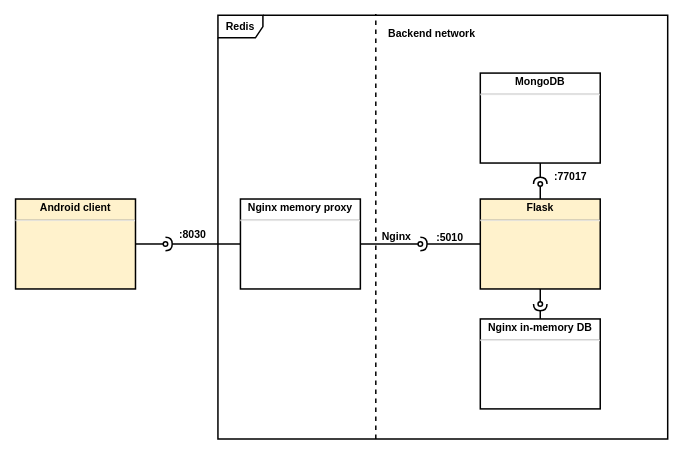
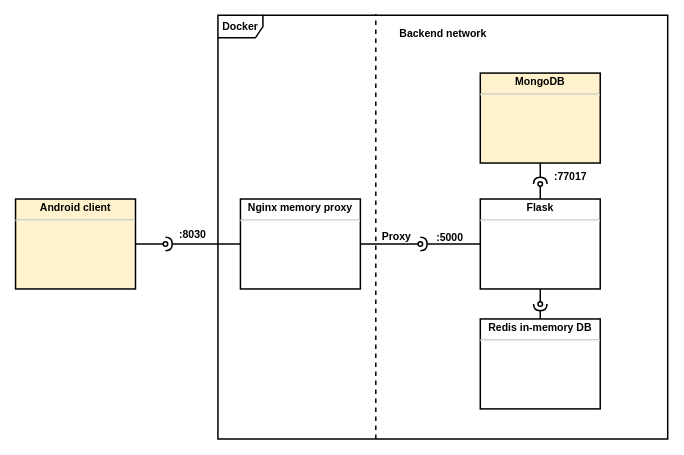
- <mxCell id="2" value="&lt;b&gt;Redis&lt;/b&gt;" style="shape=umlFrame;whiteSpace=wrap;html=1;fontSize=14;strokeWidth=2;" parent="1" vertex="1"><mxGeometry x="290" y="20" width="600" height="565" as="geometry" /></mxCell>
+ <mxCell id="2" value="&lt;b&gt;Docker&lt;/b&gt;" style="shape=umlFrame;whiteSpace=wrap;html=1;fontSize=14;strokeWidth=2;" parent="1" vertex="1"><mxGeometry x="290" y="20" width="600" height="565" as="geometry" /></mxCell>
- <mxCell id="13" value="&lt;b&gt;Backend network&lt;br&gt;&lt;/b&gt;" style="text;html=1;align=center;verticalAlign=middle;resizable=0;points=[];autosize=1;strokeColor=none;fillColor=none;fontSize=14;" parent="1" vertex="1"><mxGeometry x="510" y="35" width="130" height="20" as="geometry" /></mxCell>
+ <mxCell id="13" value="&lt;b&gt;Backend network&lt;br&gt;&lt;/b&gt;" style="text;html=1;align=center;verticalAlign=middle;resizable=0;points=[];autosize=1;strokeColor=none;fillColor=none;fontSize=14;" parent="1" vertex="1"><mxGeometry x="525" y="35" width="130" height="20" as="geometry" /></mxCell>
- <mxCell id="6" value="&lt;p style=&quot;margin: 4px 0px 0px ; text-align: center ; font-size: 14px&quot;&gt;&lt;font style=&quot;font-size: 14px&quot;&gt;&lt;b&gt;MongoDB&lt;br&gt;&lt;/b&gt;&lt;/font&gt;&lt;/p&gt;&lt;hr style=&quot;font-size: 14px&quot;&gt;" style="verticalAlign=top;align=left;overflow=fill;fontSize=12;fontFamily=Helvetica;html=1;strokeWidth=2;" parent="1" vertex="1"><mxGeometry x="640" y="97" width="160" height="120" as="geometry" /></mxCell>
+ <mxCell id="6" value="&lt;p style=&quot;margin: 4px 0px 0px ; text-align: center ; font-size: 14px&quot;&gt;&lt;font style=&quot;font-size: 14px&quot;&gt;&lt;b&gt;MongoDB&lt;br&gt;&lt;/b&gt;&lt;/font&gt;&lt;/p&gt;&lt;hr style=&quot;font-size: 14px&quot;&gt;" style="verticalAlign=top;align=left;overflow=fill;fontSize=12;fontFamily=Helvetica;html=1;strokeWidth=2;fillColor=#fff2cc;" parent="1" vertex="1"><mxGeometry x="640" y="97" width="160" height="120" as="geometry" /></mxCell>
- <mxCell id="8" value="&lt;p style=&quot;margin: 4px 0px 0px ; text-align: center ; font-size: 14px&quot;&gt;&lt;font style=&quot;font-size: 14px&quot;&gt;&lt;b&gt;Flask&lt;br&gt;&lt;/b&gt;&lt;/font&gt;&lt;/p&gt;&lt;hr style=&quot;font-size: 14px&quot;&gt;" style="verticalAlign=top;align=left;overflow=fill;fontSize=12;fontFamily=Helvetica;html=1;strokeWidth=2;fillColor=#fff2cc;" parent="1" vertex="1"><mxGeometry x="640" y="265" width="160" height="120" as="geometry" /></mxCell>
+ <mxCell id="8" value="&lt;p style=&quot;margin: 4px 0px 0px ; text-align: center ; font-size: 14px&quot;&gt;&lt;font style=&quot;font-size: 14px&quot;&gt;&lt;b&gt;Flask&lt;br&gt;&lt;/b&gt;&lt;/font&gt;&lt;/p&gt;&lt;hr style=&quot;font-size: 14px&quot;&gt;" style="verticalAlign=top;align=left;overflow=fill;fontSize=12;fontFamily=Helvetica;html=1;strokeWidth=2;" parent="1" vertex="1"><mxGeometry x="640" y="265" width="160" height="120" as="geometry" /></mxCell>
- <mxCell id="24" value="&lt;b&gt;Nginx&lt;/b&gt;" style="text;html=1;align=center;verticalAlign=middle;resizable=0;points=[];autosize=1;strokeColor=none;fillColor=none;fontSize=14;" parent="1" vertex="1"><mxGeometry x="503" y="305" width="50" height="20" as="geometry" /></mxCell>
+ <mxCell id="24" value="&lt;b&gt;Proxy&lt;/b&gt;" style="text;html=1;align=center;verticalAlign=middle;resizable=0;points=[];autosize=1;strokeColor=none;fillColor=none;fontSize=14;" parent="1" vertex="1"><mxGeometry x="503" y="305" width="50" height="20" as="geometry" /></mxCell>
- <mxCell id="23" value="&lt;b&gt;:5010&lt;/b&gt;" style="text;html=1;align=center;verticalAlign=middle;resizable=0;points=[];autosize=1;strokeColor=none;fillColor=none;fontSize=14;" parent="1" vertex="1"><mxGeometry x="574" y="306" width="50" height="20" as="geometry" /></mxCell>
+ <mxCell id="23" value="&lt;b&gt;:5000&lt;/b&gt;" style="text;html=1;align=center;verticalAlign=middle;resizable=0;points=[];autosize=1;strokeColor=none;fillColor=none;fontSize=14;" parent="1" vertex="1"><mxGeometry x="574" y="306" width="50" height="20" as="geometry" /></mxCell>
- <mxCell id="5" value="&lt;p style=&quot;margin: 4px 0px 0px ; text-align: center ; font-size: 14px&quot;&gt;&lt;font style=&quot;font-size: 14px&quot;&gt;&lt;b&gt;Nginx in-memory DB&lt;br&gt;&lt;/b&gt;&lt;/font&gt;&lt;/p&gt;&lt;hr style=&quot;font-size: 14px&quot;&gt;" style="verticalAlign=top;align=left;overflow=fill;fontSize=12;fontFamily=Helvetica;html=1;strokeWidth=2;" parent="1" vertex="1"><mxGeometry x="640" y="425" width="160" height="120" as="geometry" /></mxCell>
+ <mxCell id="5" value="&lt;p style=&quot;margin: 4px 0px 0px ; text-align: center ; font-size: 14px&quot;&gt;&lt;font style=&quot;font-size: 14px&quot;&gt;&lt;b&gt;Redis in-memory DB&lt;br&gt;&lt;/b&gt;&lt;/font&gt;&lt;/p&gt;&lt;hr style=&quot;font-size: 14px&quot;&gt;" style="verticalAlign=top;align=left;overflow=fill;fontSize=12;fontFamily=Helvetica;html=1;strokeWidth=2;" parent="1" vertex="1"><mxGeometry x="640" y="425" width="160" height="120" as="geometry" /></mxCell>
